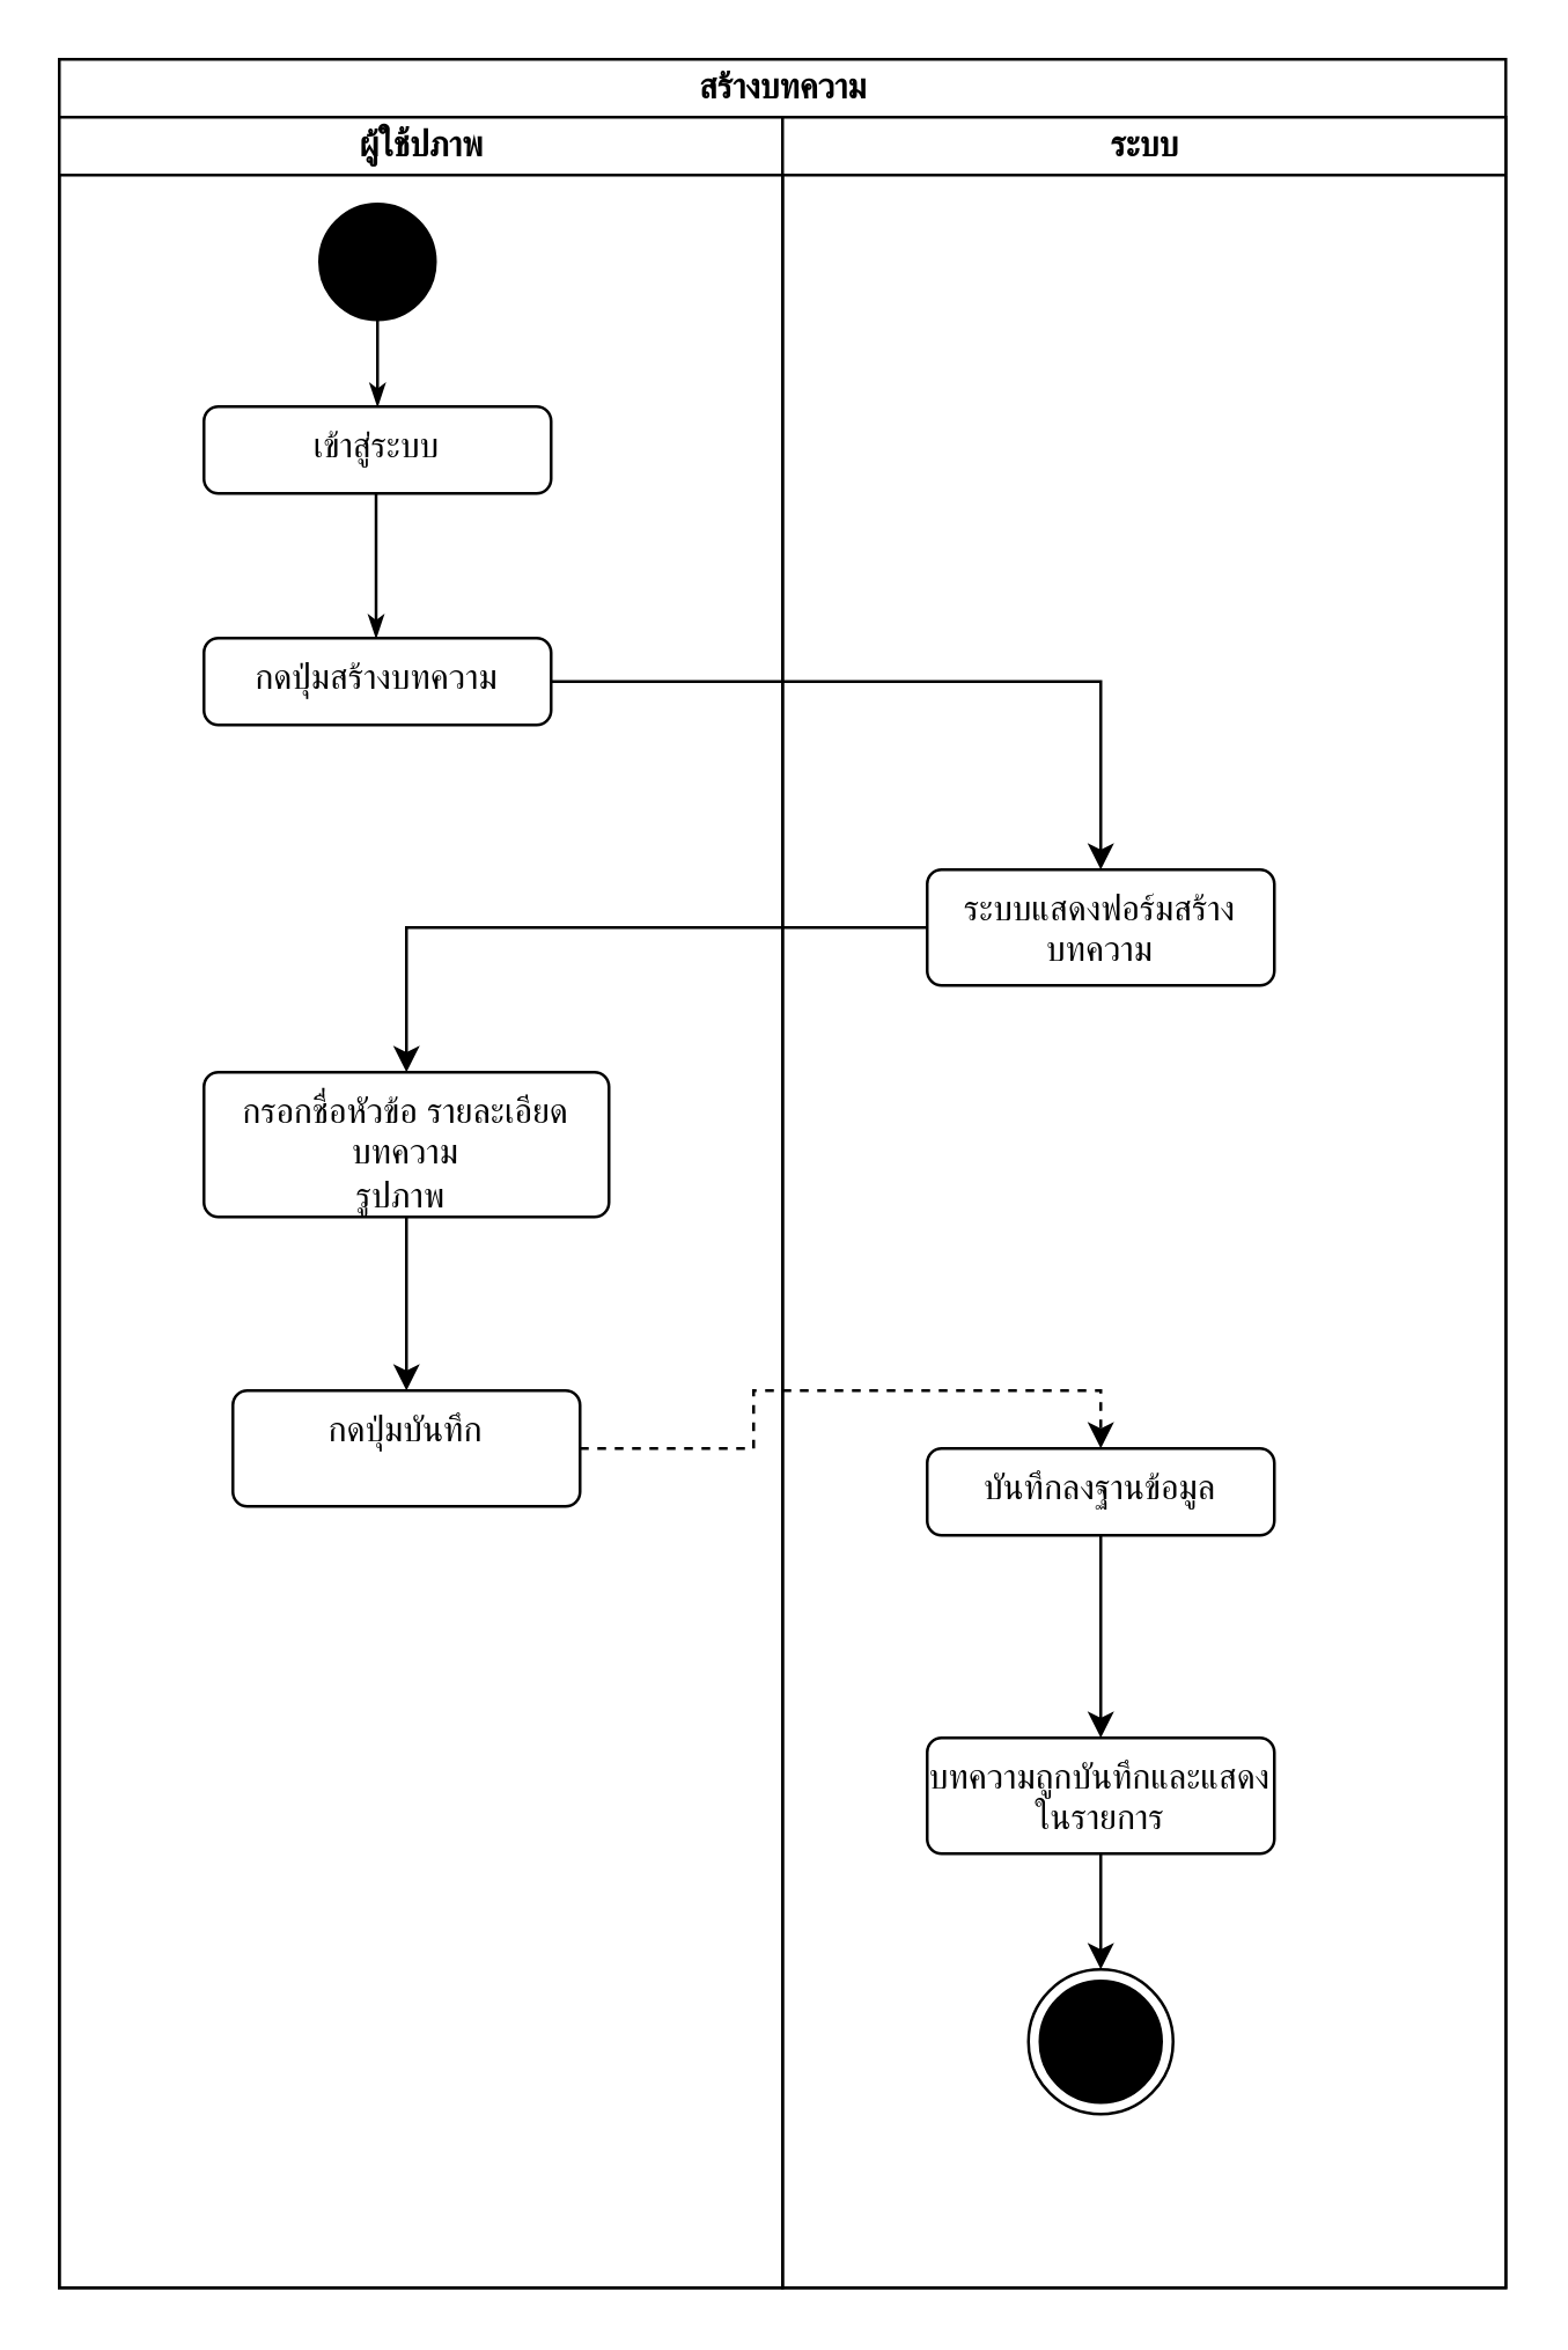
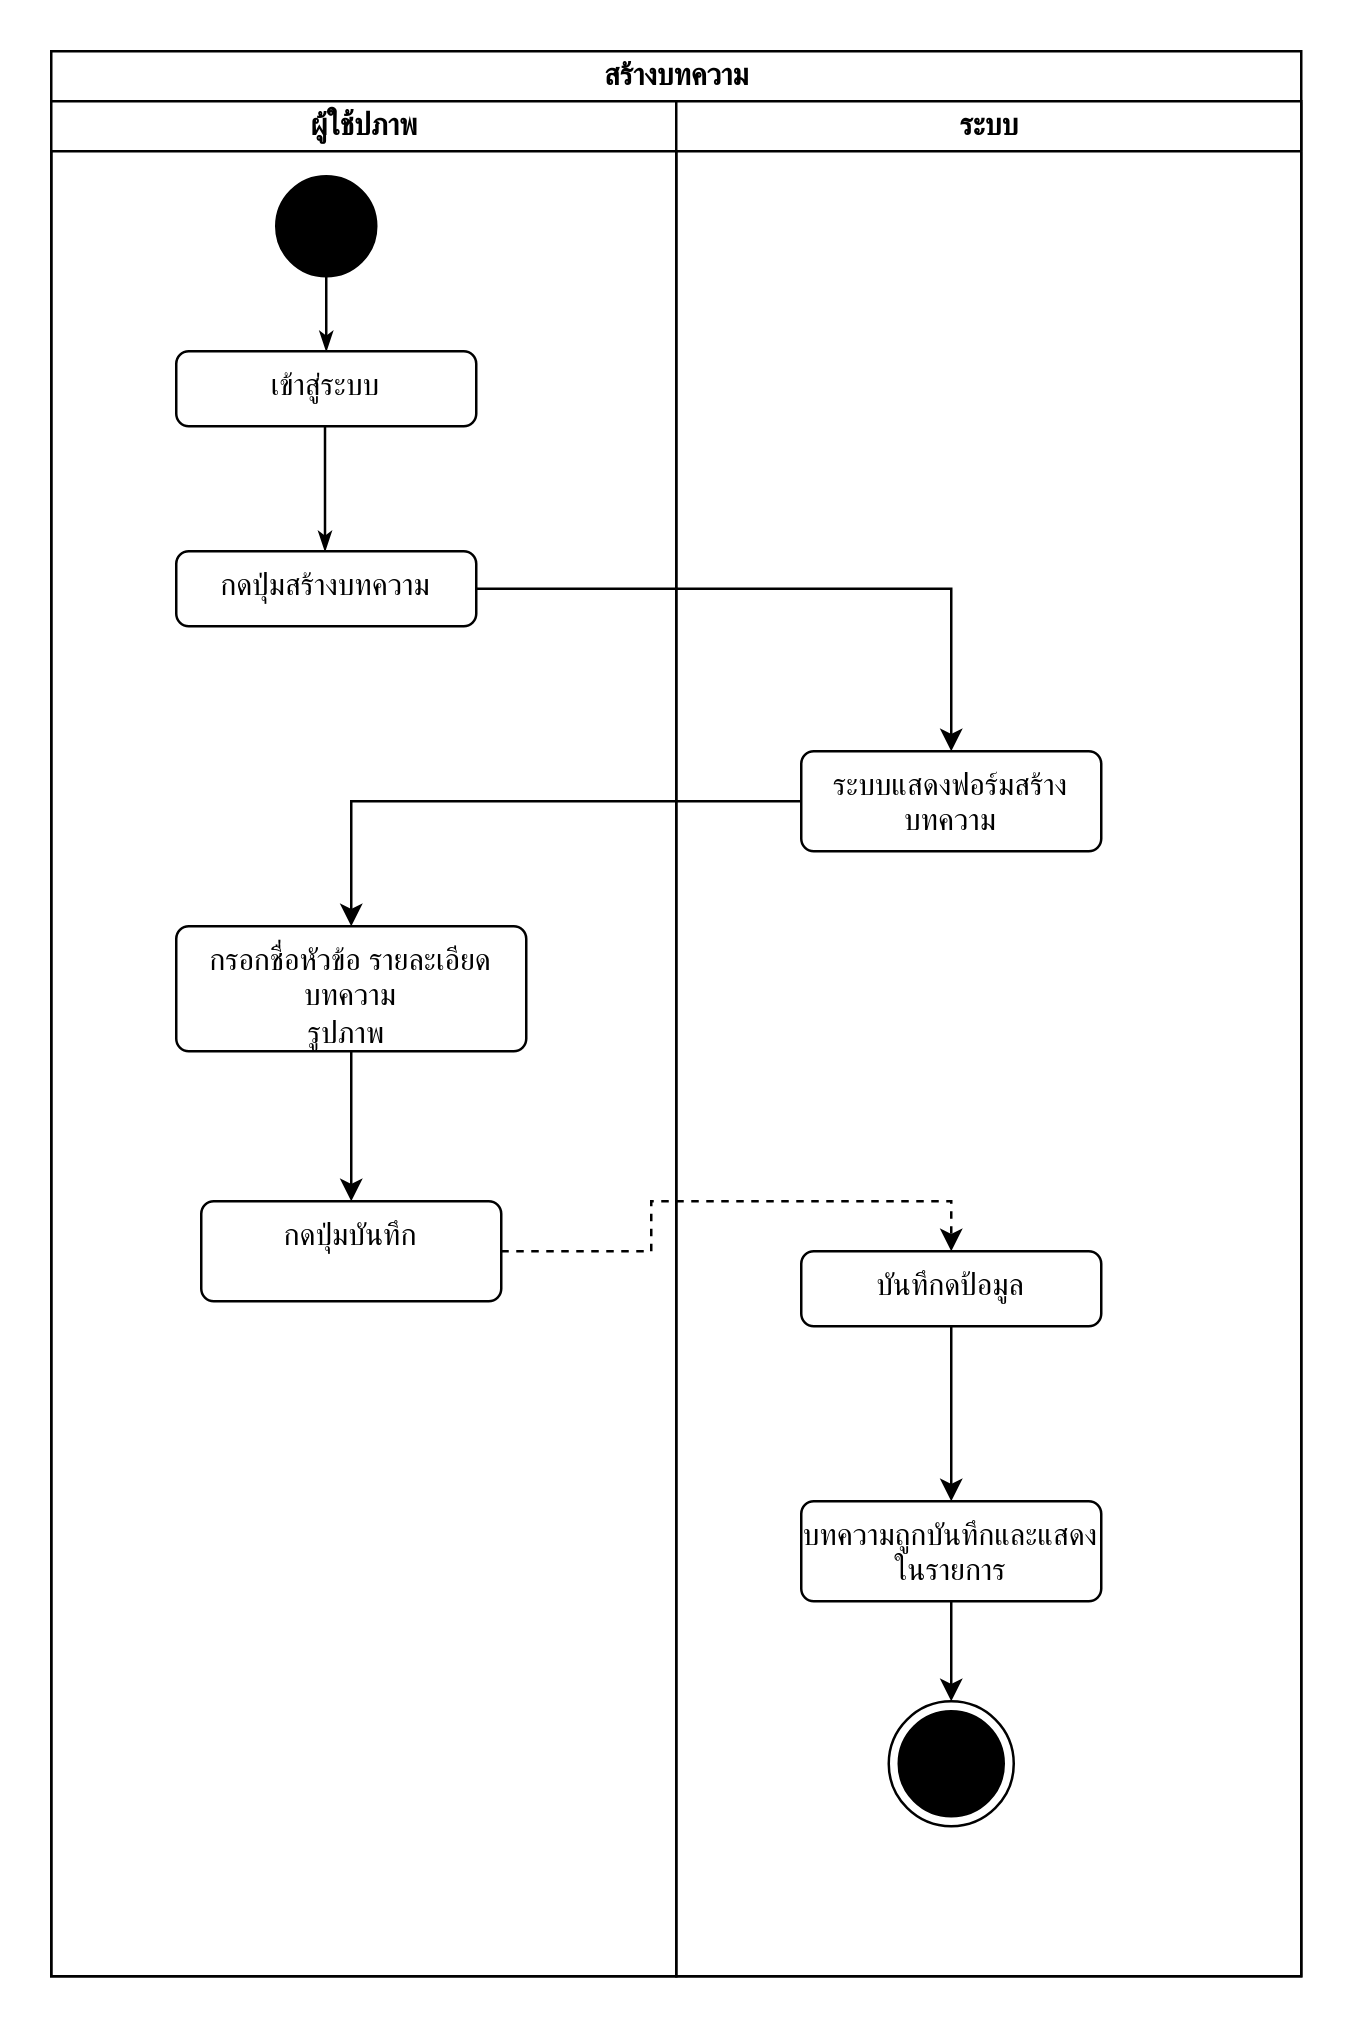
- <mxCell id="18" value="บันทึกลงฐานข้อมูล" style="html=1;align=center;verticalAlign=top;rounded=1;absoluteArcSize=1;arcSize=10;dashed=0;whiteSpace=wrap;" vertex="1" parent="13"><mxGeometry x="50" y="460" width="120" height="30" as="geometry" /></mxCell>
+ <mxCell id="18" value="บันทึกดป้อมูล" style="html=1;align=center;verticalAlign=top;rounded=1;absoluteArcSize=1;arcSize=10;dashed=0;whiteSpace=wrap;" vertex="1" parent="13"><mxGeometry x="50" y="460" width="120" height="30" as="geometry" /></mxCell>
